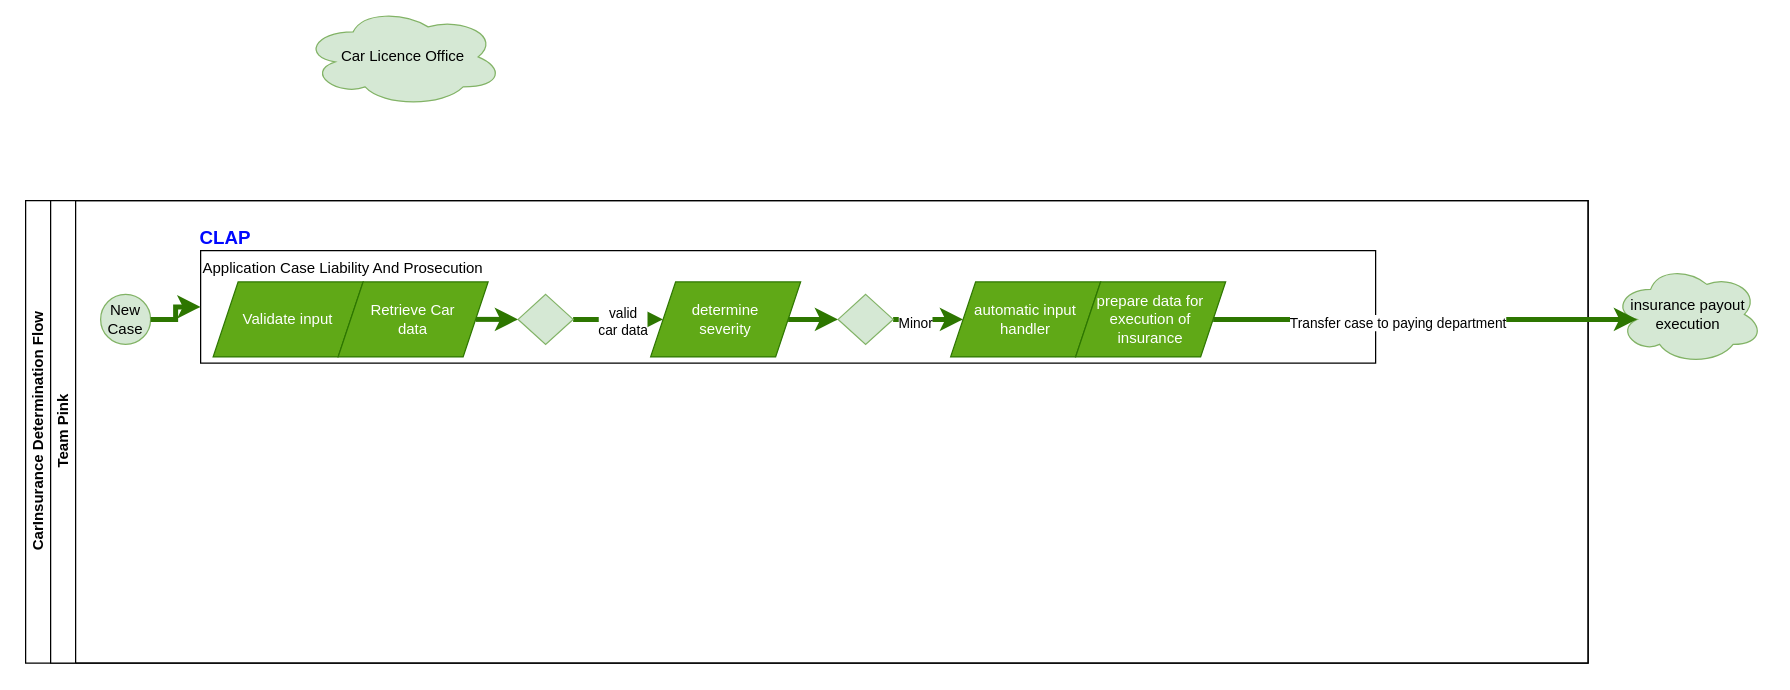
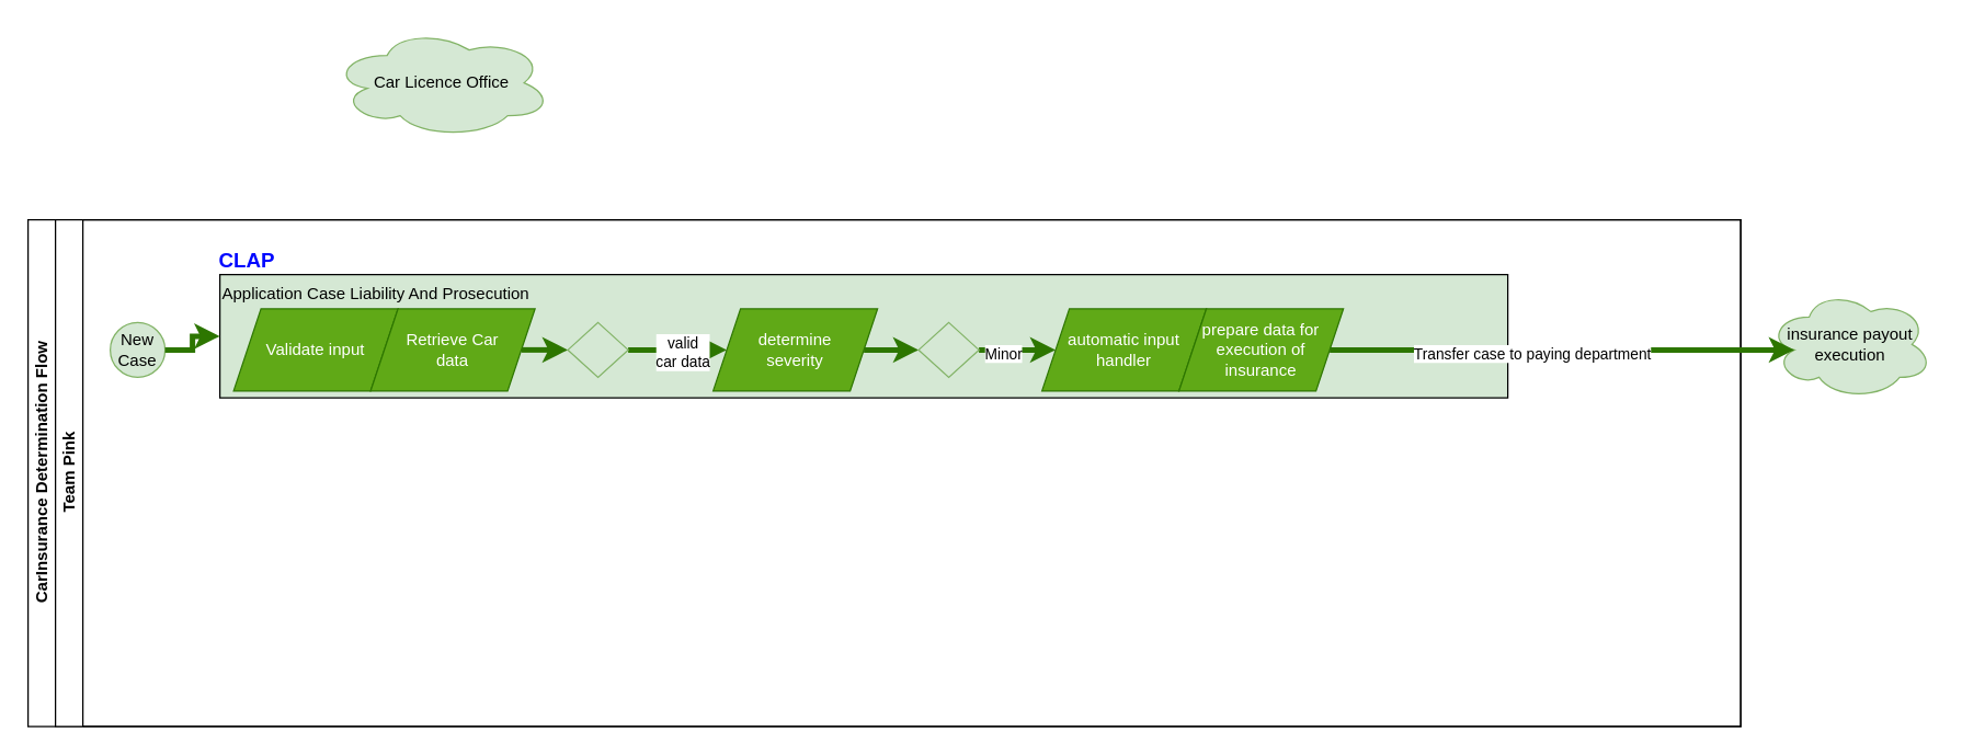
- <mxCell id="21" value="Car Licence Office" style="ellipse;shape=cloud;whiteSpace=wrap;html=1;fillColor=#d5e8d4;strokeColor=#82b366;" parent="1" vertex="1"><mxGeometry x="242" y="5" width="160" height="80" as="geometry" /></mxCell>
+ <mxCell id="21" value="Car Licence Office" style="ellipse;shape=cloud;whiteSpace=wrap;html=1;fillColor=#d5e8d4;strokeColor=#82b366;" parent="1" vertex="1"><mxGeometry x="242" y="20" width="160" height="80" as="geometry" /></mxCell>
- <mxCell id="5" value="Application Case Liability And Prosecution" style="rounded=0;whiteSpace=wrap;html=1;fontFamily=Helvetica;fontSize=12;fontColor=#000000;align=left;verticalAlign=top;" parent="3" vertex="1"><mxGeometry x="120" y="40" width="940" height="90" as="geometry" /></mxCell>
+ <mxCell id="5" value="Application Case Liability And Prosecution" style="rounded=0;whiteSpace=wrap;html=1;fontFamily=Helvetica;fontSize=12;fontColor=#000000;align=left;verticalAlign=top;fillColor=#d5e8d4;" parent="3" vertex="1"><mxGeometry x="120" y="40" width="940" height="90" as="geometry" /></mxCell>
